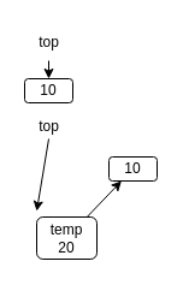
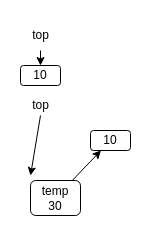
- <mxCell id="9" value="temp&lt;br&gt;20" style="rounded=1;whiteSpace=wrap;html=1;" vertex="1" parent="1"><mxGeometry x="30" y="180" width="50" height="35" as="geometry" /></mxCell>
+ <mxCell id="9" value="temp&lt;br&gt;30" style="rounded=1;whiteSpace=wrap;html=1;" vertex="1" parent="1"><mxGeometry x="30" y="180" width="50" height="35" as="geometry" /></mxCell>
